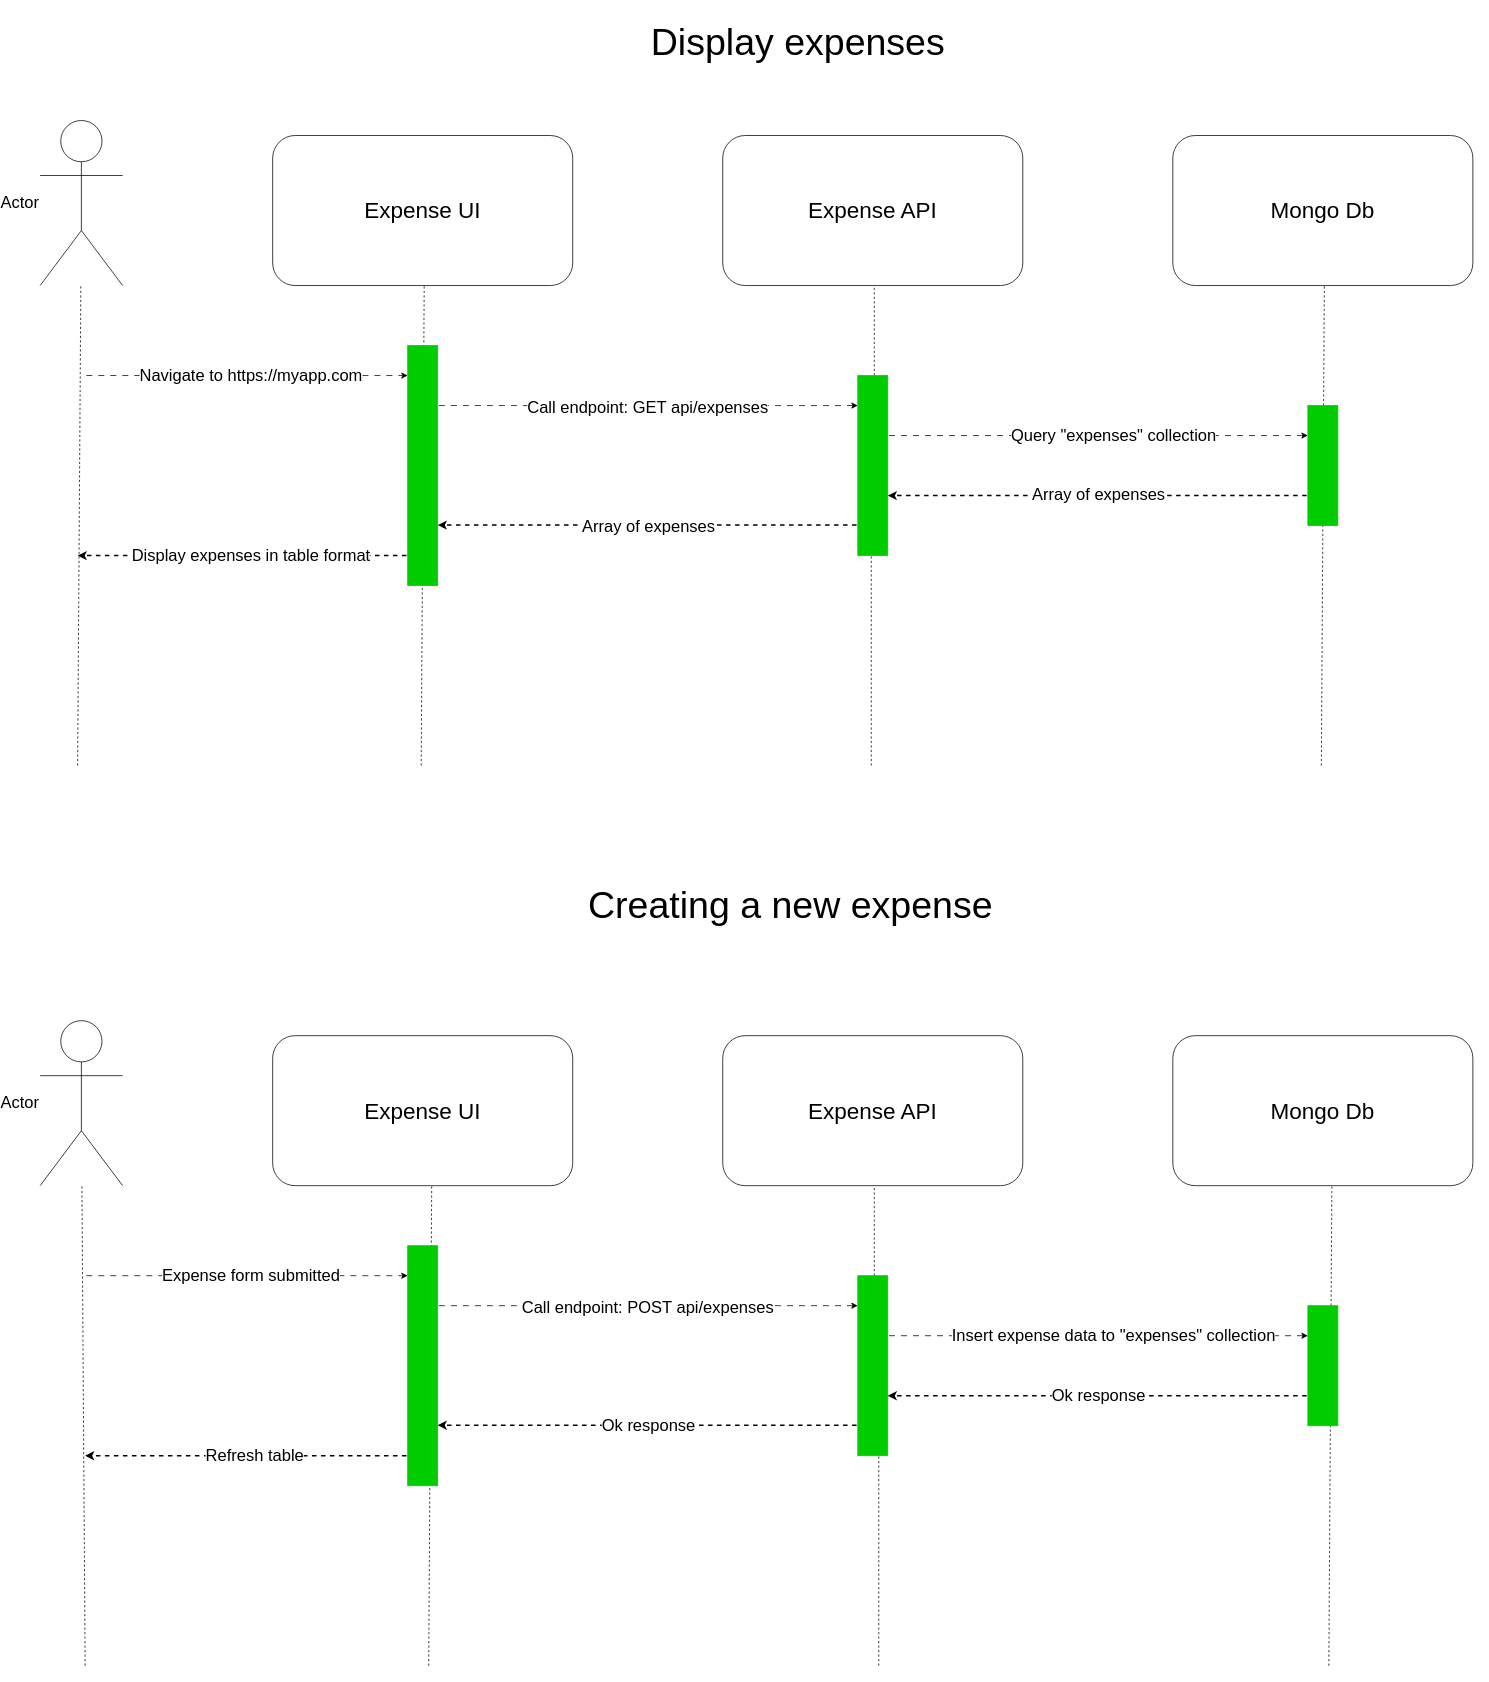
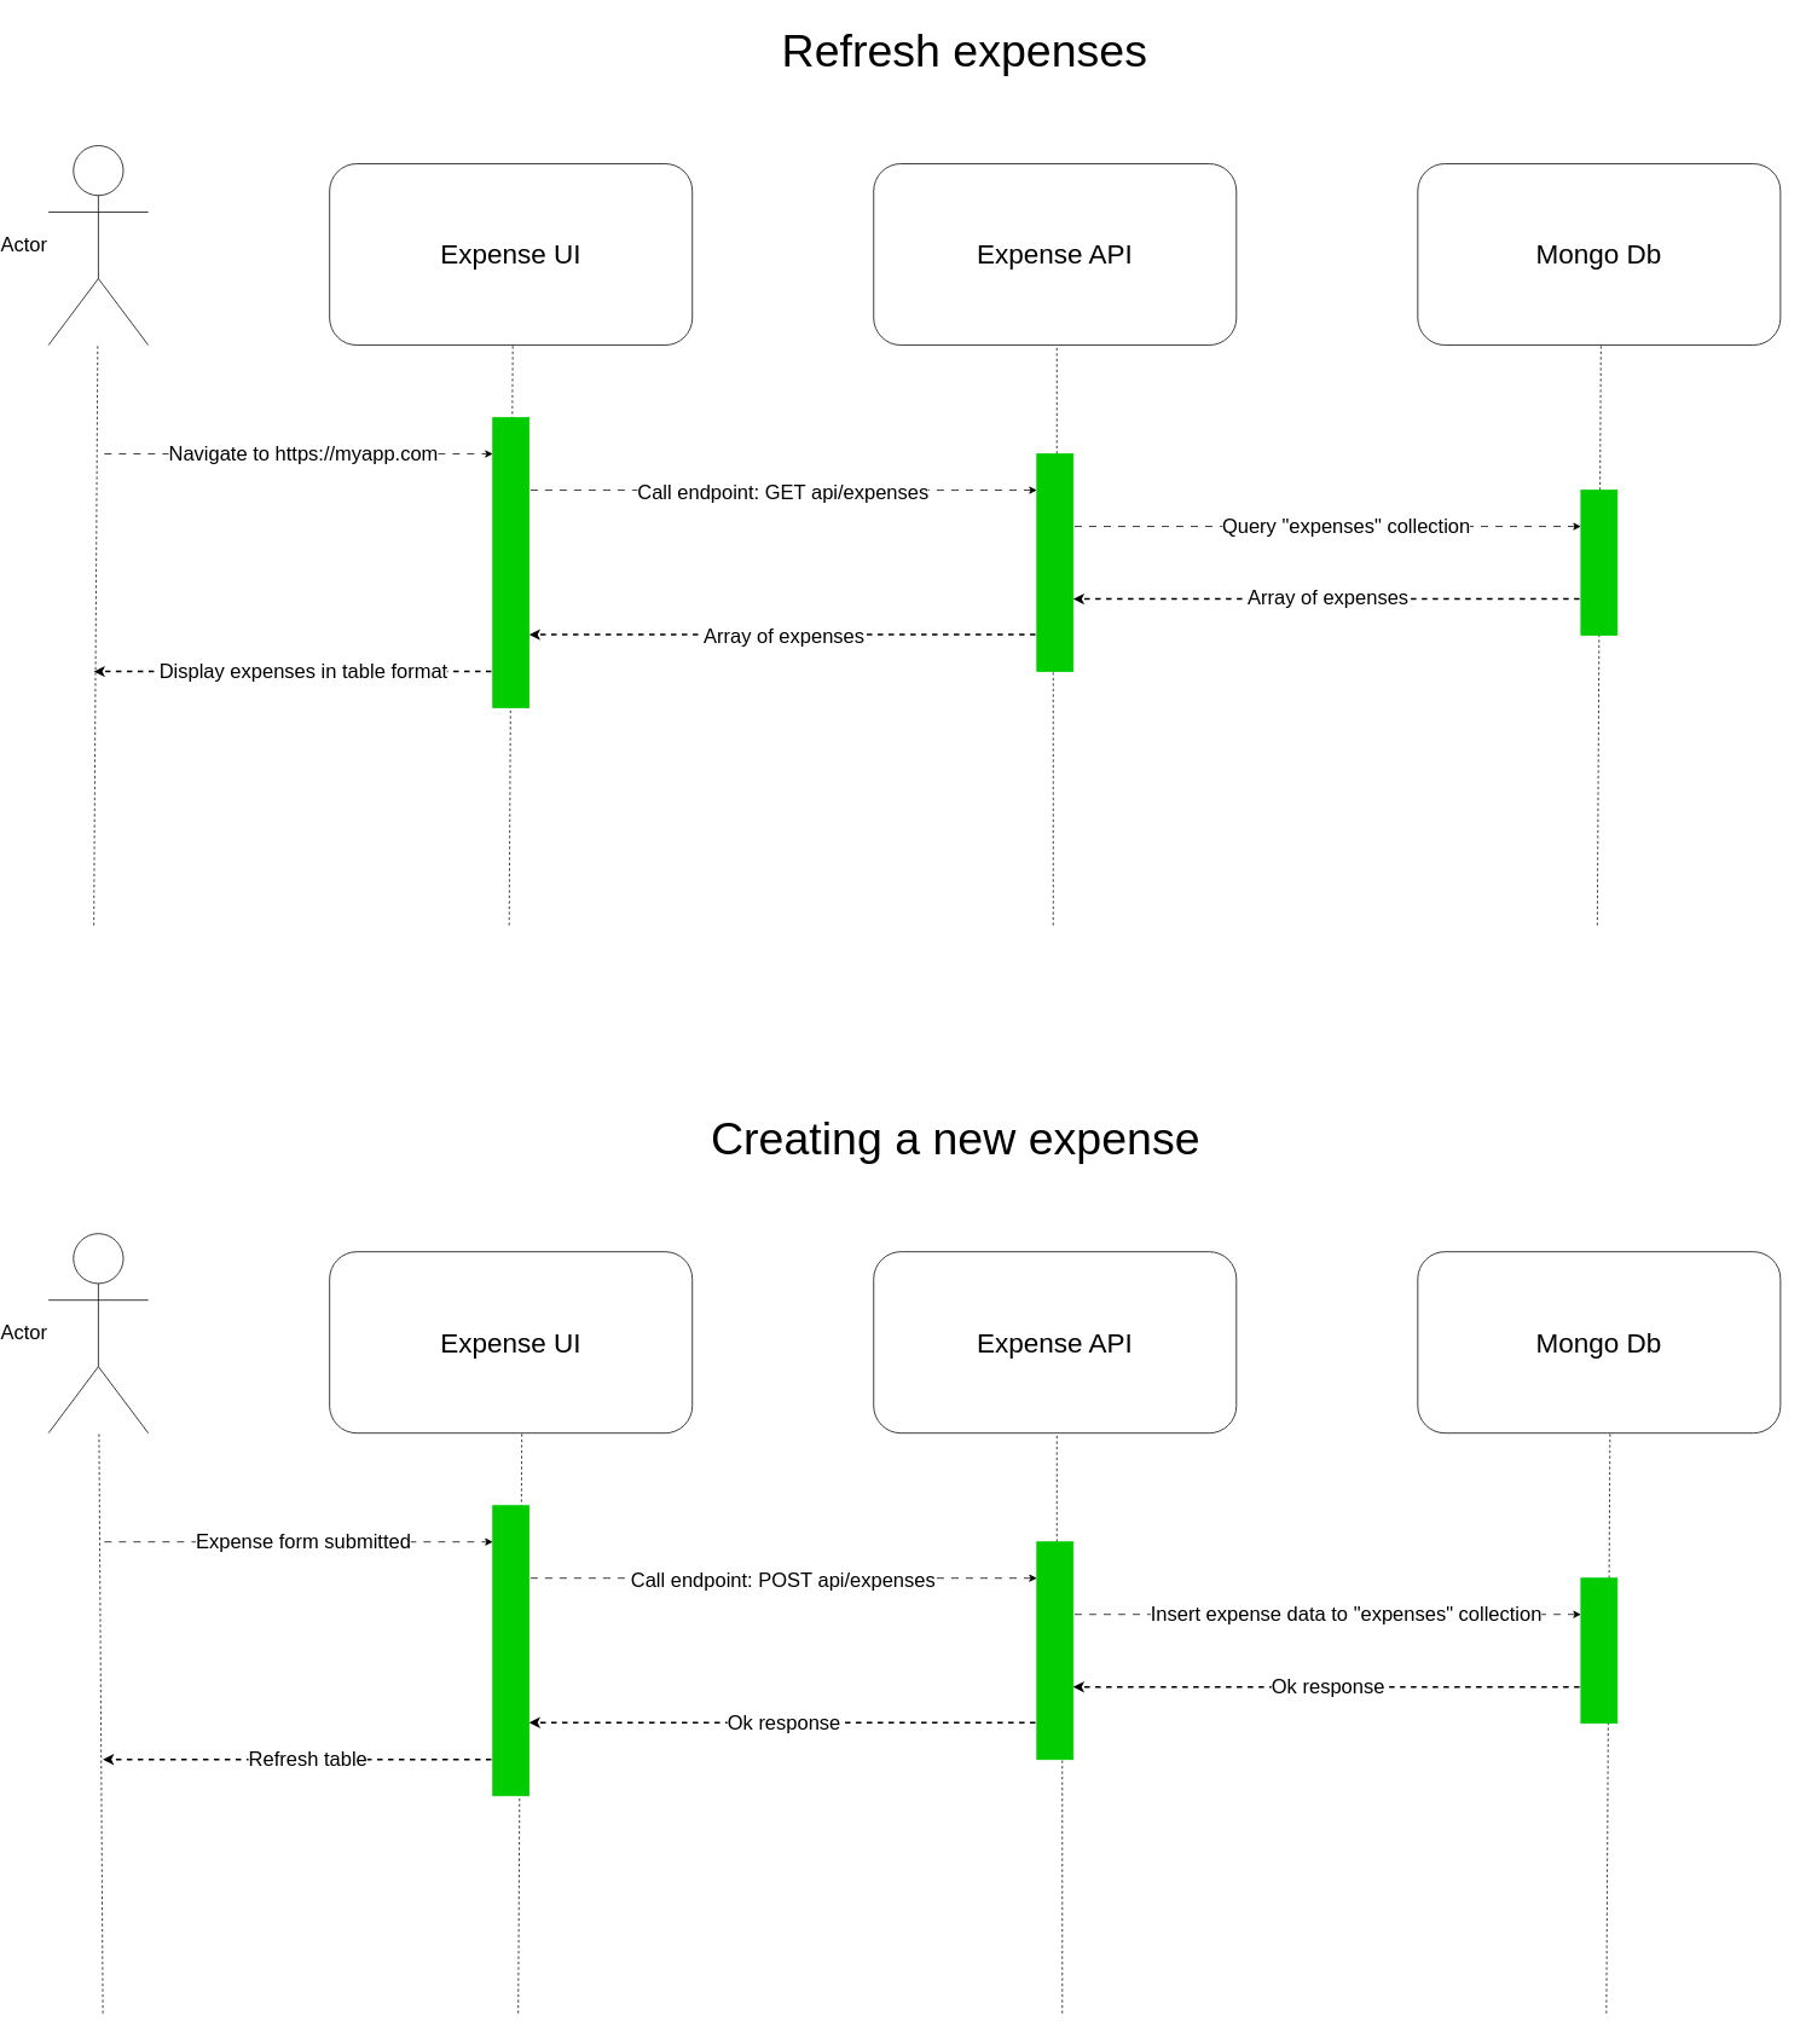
- <mxCell id="26" value="Display expenses" style="text;html=1;align=center;verticalAlign=middle;resizable=0;points=[];autosize=1;strokeColor=none;fillColor=none;fontSize=50;" vertex="1" parent="1"><mxGeometry x="820" y="20" width="420" height="70" as="geometry" /></mxCell>
+ <mxCell id="26" value="Refresh expenses" style="text;html=1;align=center;verticalAlign=middle;resizable=0;points=[];autosize=1;strokeColor=none;fillColor=none;fontSize=50;" vertex="1" parent="1"><mxGeometry x="820" y="20" width="420" height="70" as="geometry" /></mxCell>
- <mxCell id="51" value="Creating a new expense" style="text;html=1;align=center;verticalAlign=middle;resizable=0;points=[];autosize=1;strokeColor=none;fillColor=none;fontSize=50;" vertex="1" parent="1"><mxGeometry x="740" y="1170" width="560" height="70" as="geometry" /></mxCell>
+ <mxCell id="51" value="Creating a new expense" style="text;html=1;align=center;verticalAlign=middle;resizable=0;points=[];autosize=1;strokeColor=none;fillColor=none;fontSize=50;" vertex="1" parent="1"><mxGeometry x="740" y="1220" width="560" height="70" as="geometry" /></mxCell>
